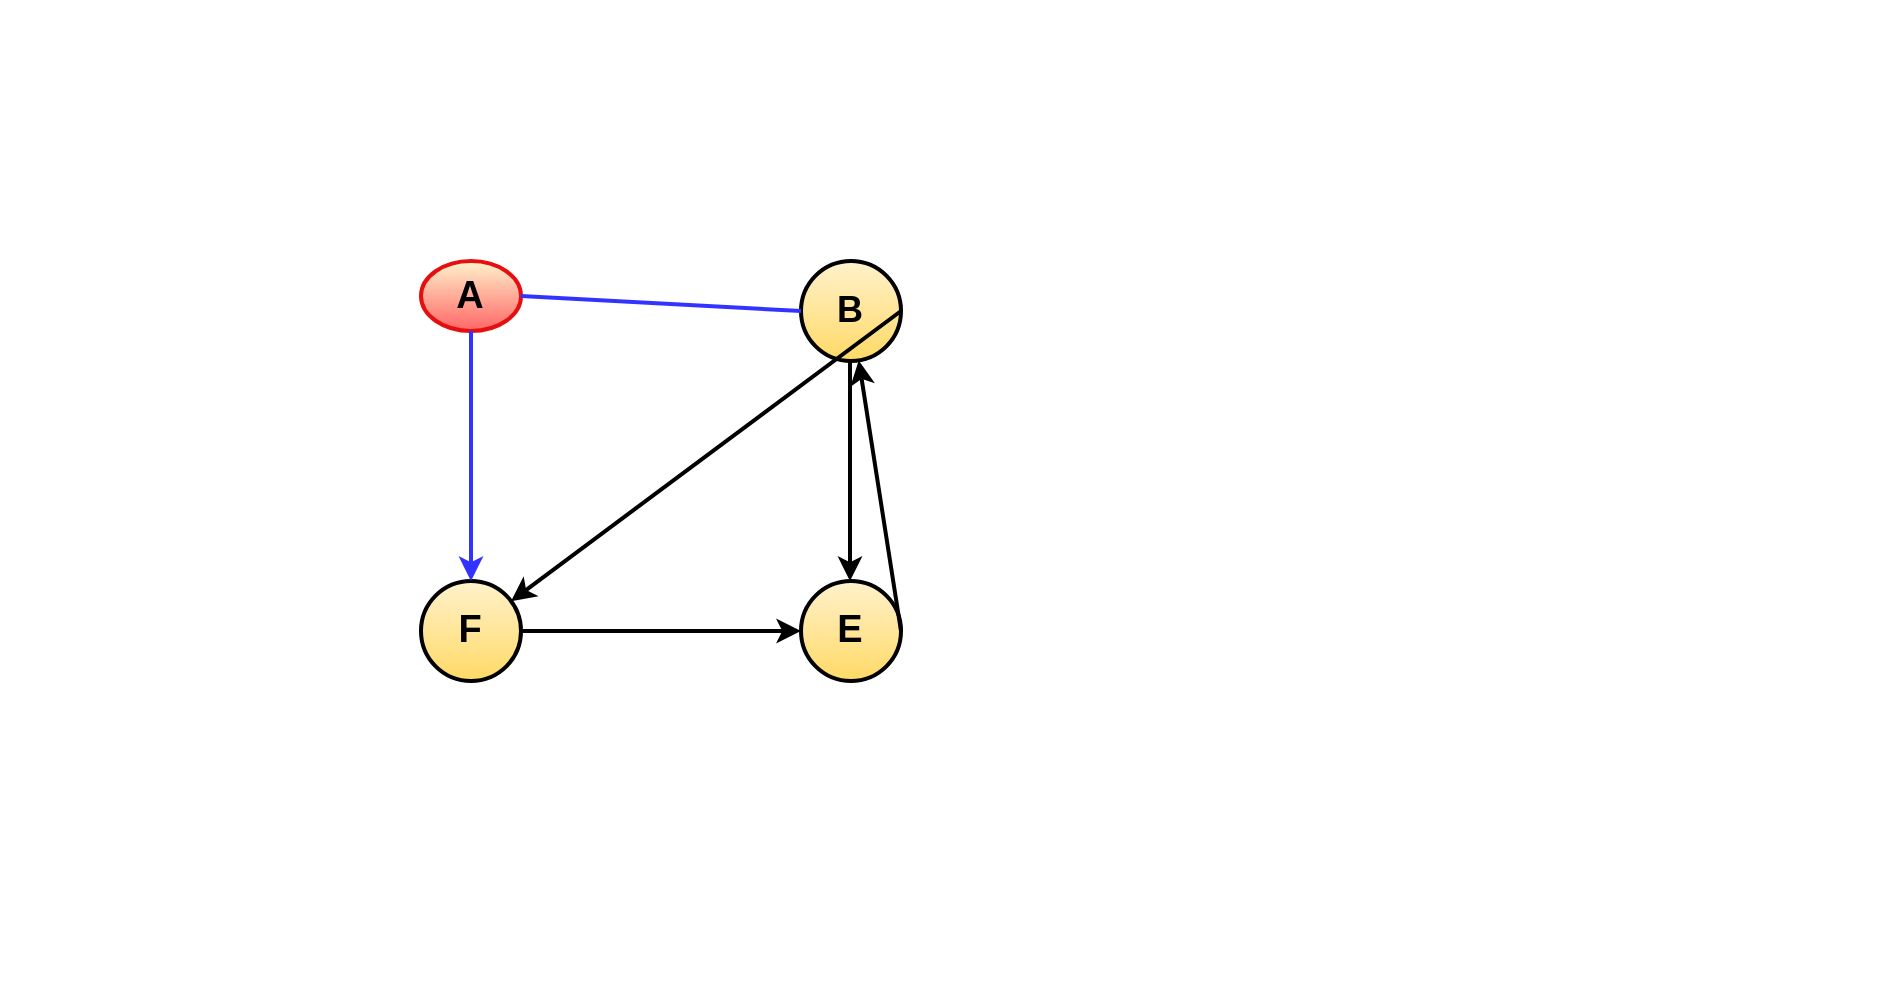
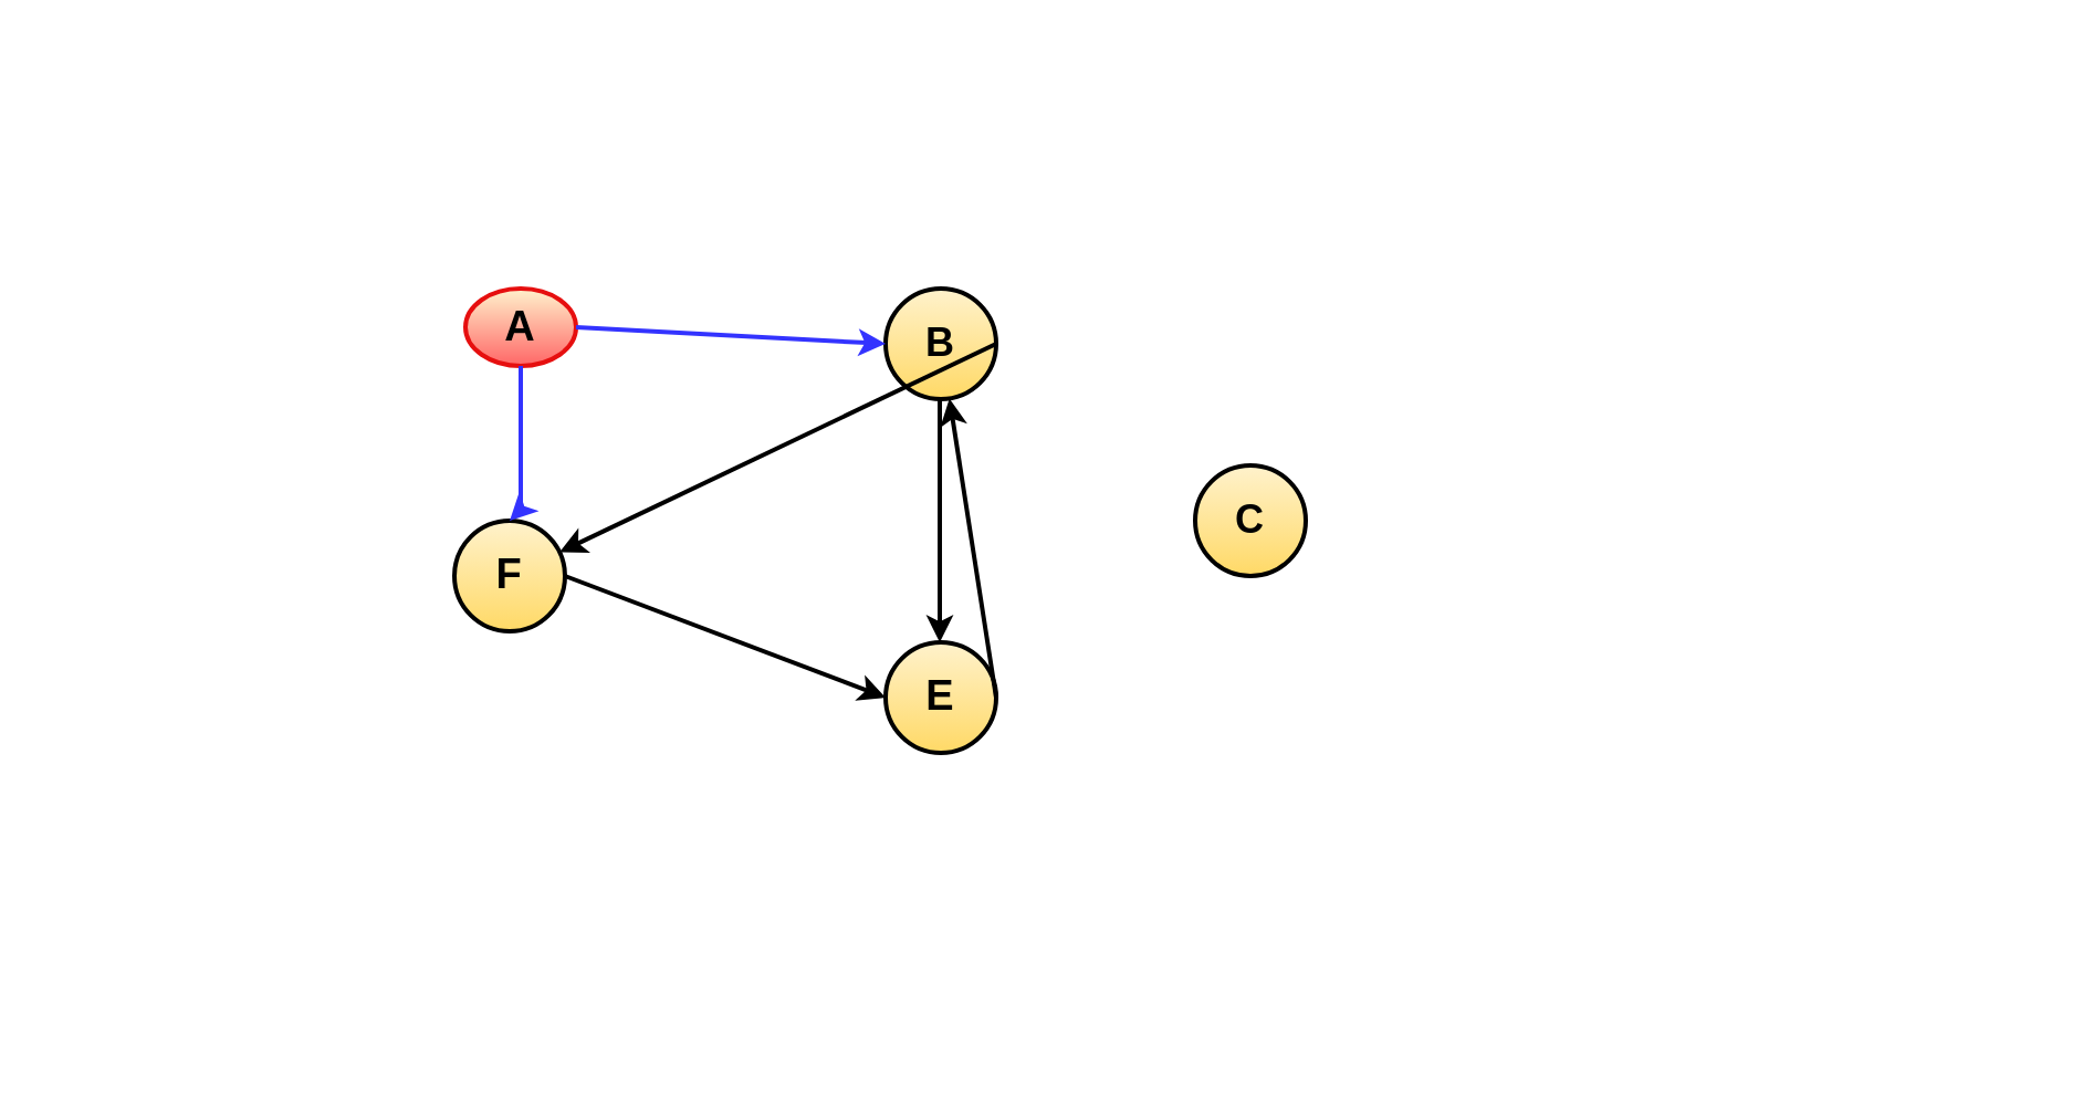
- <mxCell id="8" value="" style="endArrow=none;html=1;rounded=0;strokeWidth=2;exitX=1;exitY=0.5;exitDx=0;exitDy=0;entryX=0;entryY=0.5;entryDx=0;entryDy=0;strokeColor=#3333FF;" parent="1" source="5" target="4" edge="1"><mxGeometry width="50" height="50" relative="1" as="geometry"><mxPoint x="460" y="270" as="sourcePoint" /><mxPoint x="510" y="220" as="targetPoint" /></mxGeometry></mxCell>
+ <mxCell id="8" value="" style="endArrow=classic;html=1;rounded=0;strokeWidth=2;exitX=1;exitY=0.5;exitDx=0;exitDy=0;entryX=0;entryY=0.5;entryDx=0;entryDy=0;strokeColor=#3333FF;" parent="1" source="5" target="4" edge="1"><mxGeometry width="50" height="50" relative="1" as="geometry"><mxPoint x="460" y="270" as="sourcePoint" /><mxPoint x="510" y="220" as="targetPoint" /></mxGeometry></mxCell>
+ <mxCell id="3" value="&lt;font style=&quot;font-size: 18px;&quot;&gt;C&lt;/font&gt;" style="ellipse;whiteSpace=wrap;html=1;aspect=fixed;fillColor=#fff2cc;strokeColor=default;gradientColor=#ffd966;fontStyle=1;labelBorderColor=none;strokeWidth=2;" parent="1" vertex="1"><mxGeometry x="540" y="210" width="50" height="50" as="geometry" /></mxCell>
- <mxCell id="6" value="&lt;span style=&quot;font-size: 19px;&quot;&gt;F&lt;/span&gt;" style="ellipse;whiteSpace=wrap;html=1;aspect=fixed;fillColor=#fff2cc;strokeColor=default;gradientColor=#ffd966;fontStyle=1;labelBorderColor=none;strokeWidth=2;" parent="1" vertex="1"><mxGeometry x="210" y="290" width="50" height="50" as="geometry" /></mxCell>
+ <mxCell id="6" value="&lt;span style=&quot;font-size: 19px;&quot;&gt;F&lt;/span&gt;" style="ellipse;whiteSpace=wrap;html=1;aspect=fixed;fillColor=#fff2cc;strokeColor=default;gradientColor=#ffd966;fontStyle=1;labelBorderColor=none;strokeWidth=2;" parent="1" vertex="1"><mxGeometry x="205" y="235" width="50" height="50" as="geometry" /></mxCell>
